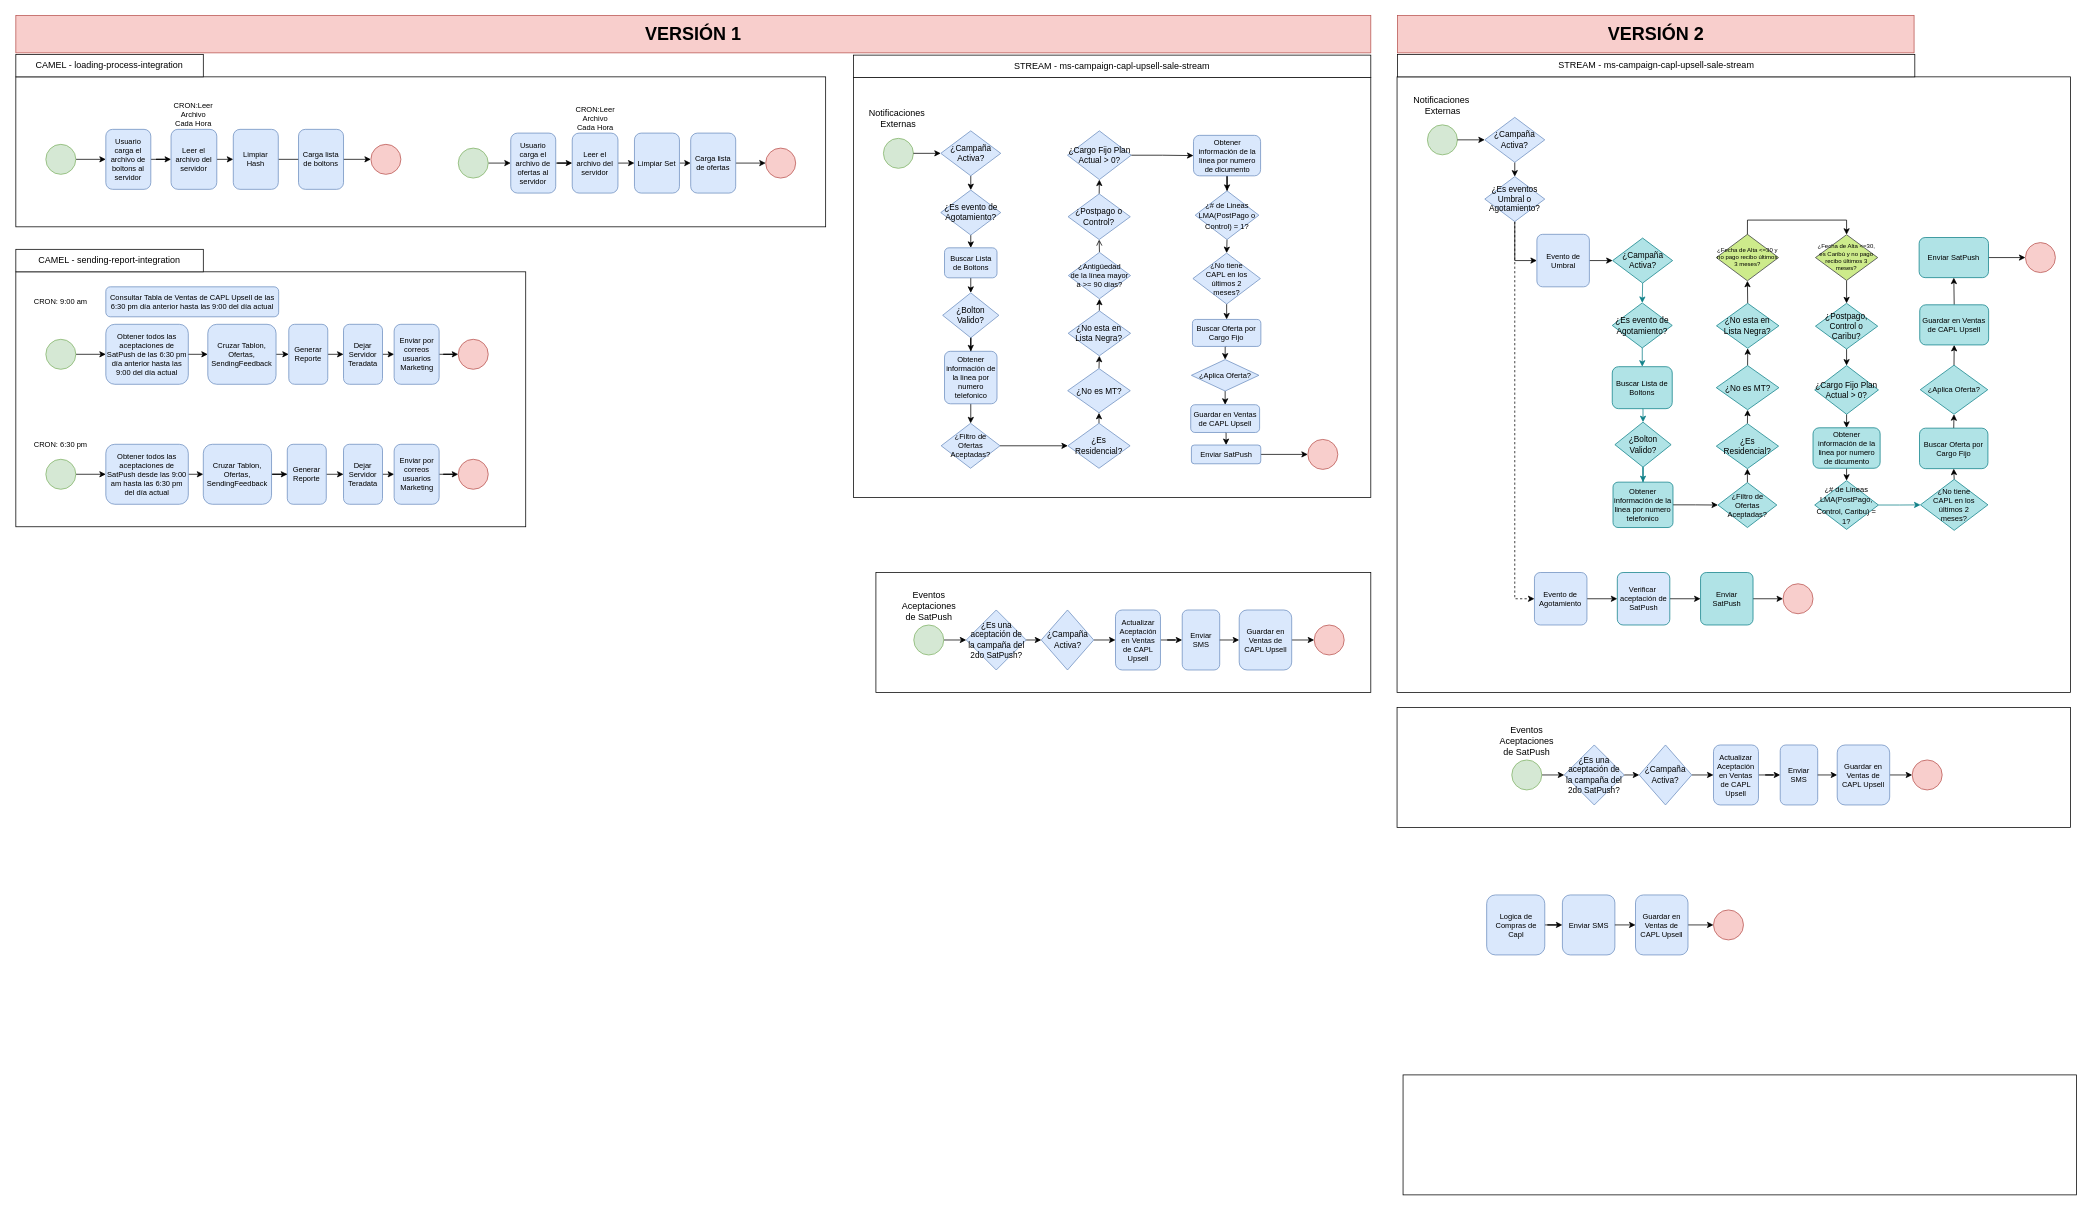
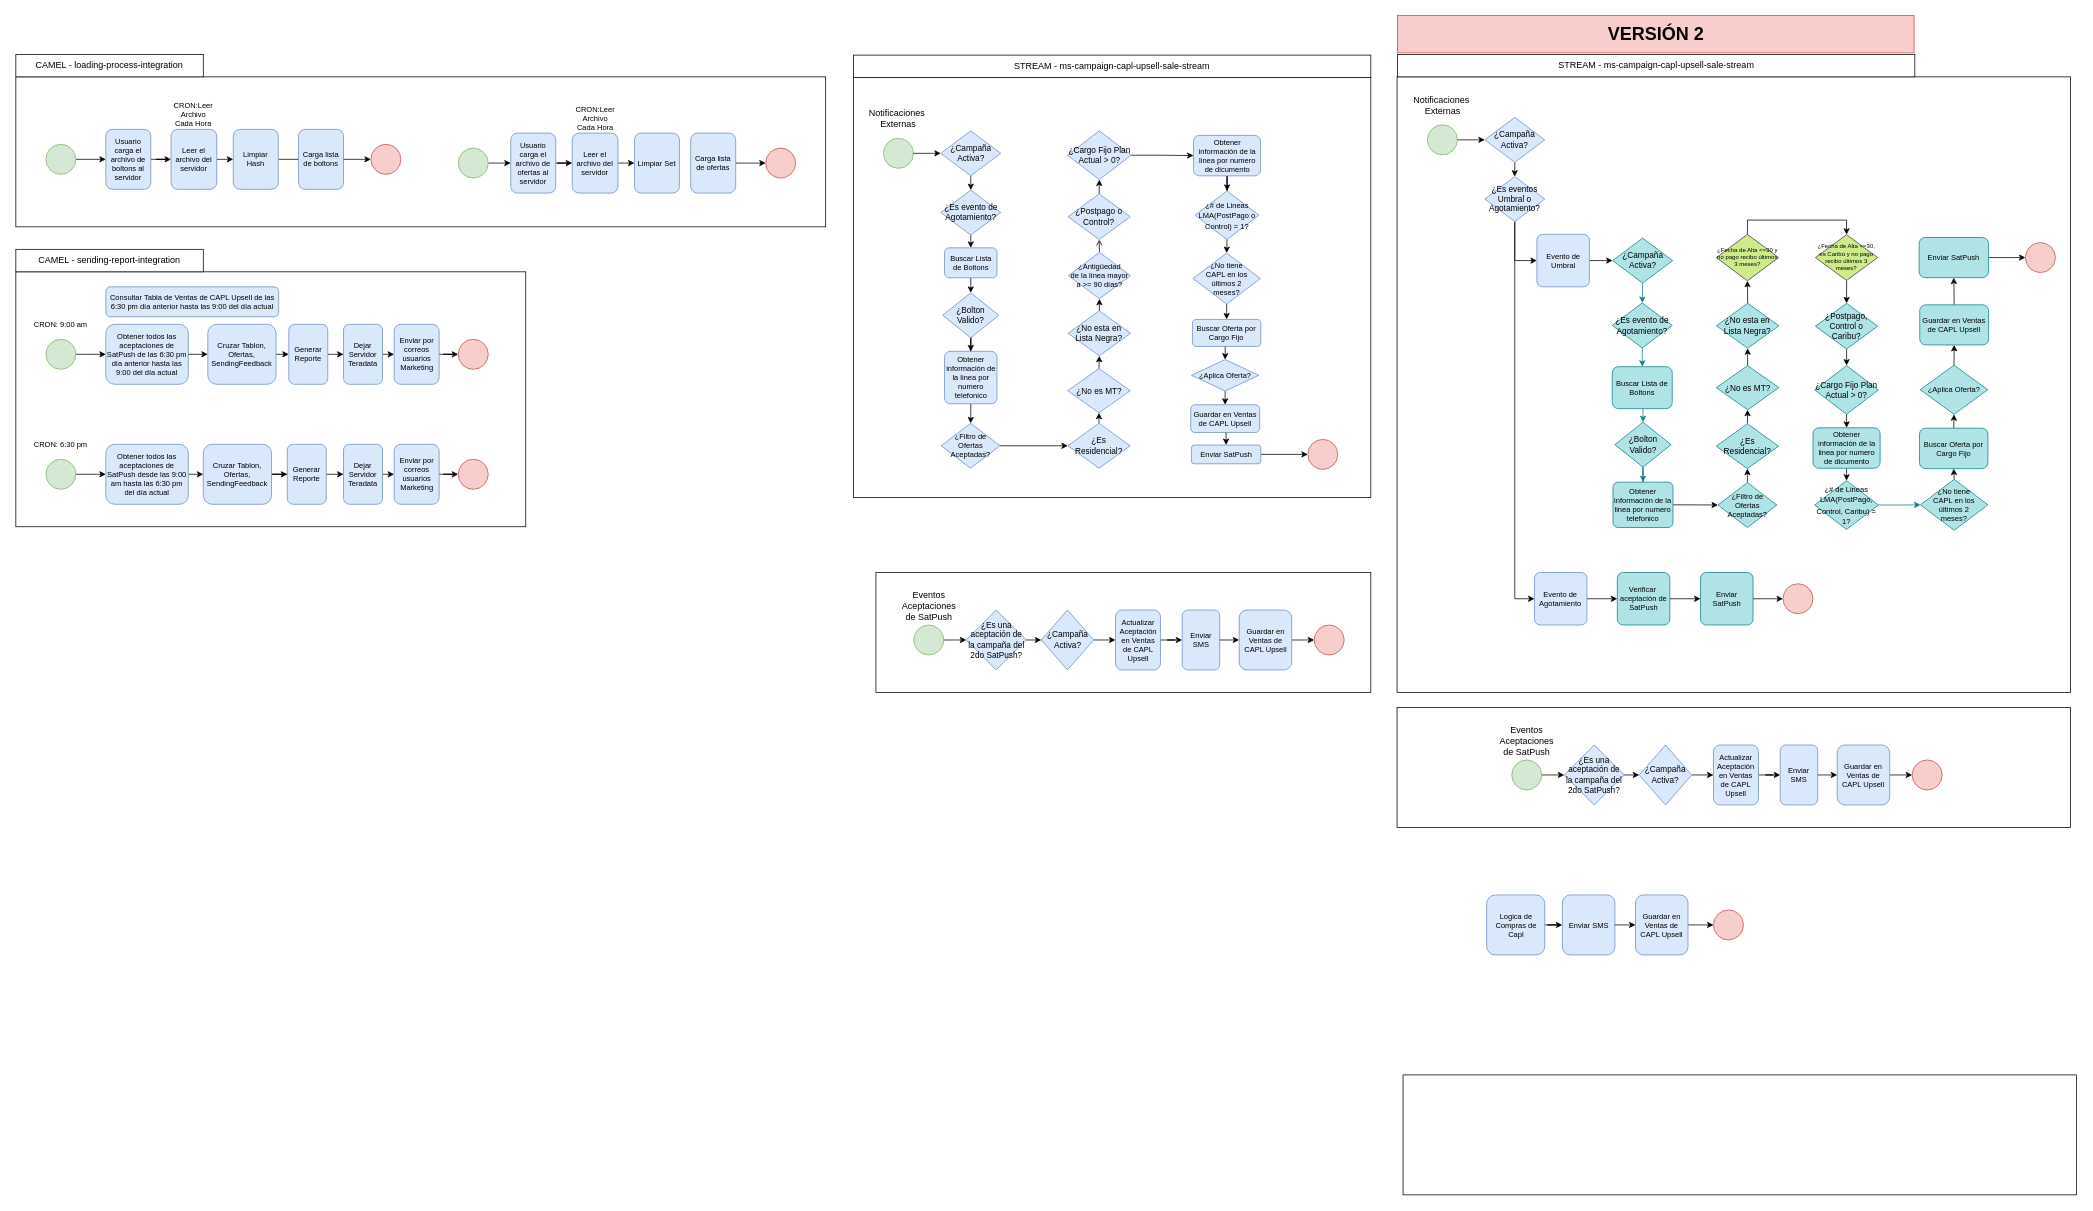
- <mxCell id="127" value="&lt;b&gt;&lt;font style=&quot;font-size: 24px;&quot;&gt;VERSIÓN 1&lt;/font&gt;&lt;/b&gt;" style="text;html=1;align=center;verticalAlign=middle;whiteSpace=wrap;rounded=0;fillColor=#f8cecc;strokeColor=#b85450;" parent="1" vertex="1"><mxGeometry x="20" y="20" width="1807" height="50" as="geometry" /></mxCell>
- <mxCell id="72" style="edgeStyle=orthogonalEdgeStyle;rounded=0;orthogonalLoop=1;jettySize=auto;html=1;exitX=1;exitY=0.5;exitDx=0;exitDy=0;entryX=0;entryY=0.5;entryDx=0;entryDy=0;" parent="1" source="73" target="40" edge="1"><mxGeometry relative="1" as="geometry" /></mxCell>
- <mxCell id="54" value="CRON: 9:00 am" style="text;html=1;strokeColor=none;fillColor=none;align=center;verticalAlign=middle;whiteSpace=wrap;rounded=0;fontSize=10;" parent="1" vertex="1"><mxGeometry x="40" y="382" width="80" height="40" as="geometry" /></mxCell>
+ <mxCell id="54" value="CRON: 9:00 am" style="text;html=1;strokeColor=none;fillColor=none;align=center;verticalAlign=middle;whiteSpace=wrap;rounded=0;fontSize=10;" parent="1" vertex="1"><mxGeometry x="40" y="412" width="80" height="40" as="geometry" /></mxCell>
- <mxCell id="123" style="edgeStyle=orthogonalEdgeStyle;rounded=0;orthogonalLoop=1;jettySize=auto;html=1;exitX=0.5;exitY=1;exitDx=0;exitDy=0;entryX=0;entryY=0.5;entryDx=0;entryDy=0;dashed=1;" parent="1" source="124" target="130" edge="1"><mxGeometry relative="1" as="geometry" /></mxCell>
+ <mxCell id="123" style="edgeStyle=orthogonalEdgeStyle;rounded=0;orthogonalLoop=1;jettySize=auto;html=1;exitX=0.5;exitY=1;exitDx=0;exitDy=0;entryX=0;entryY=0.5;entryDx=0;entryDy=0;" parent="1" source="124" target="130" edge="1"><mxGeometry relative="1" as="geometry" /></mxCell>
- <mxCell id="188" value="Verificar&amp;nbsp; aceptación de SatPush" style="rounded=1;whiteSpace=wrap;html=1;fillColor=#dae8fc;strokeColor=#0e8088;fontSize=10;arcSize=11;" parent="1" vertex="1"><mxGeometry x="2155.75" y="763" width="70" height="70" as="geometry" /></mxCell>
+ <mxCell id="188" value="Verificar&amp;nbsp; aceptación de SatPush" style="rounded=1;whiteSpace=wrap;html=1;fillColor=#b0e3e6;strokeColor=#0e8088;fontSize=10;arcSize=11;" parent="1" vertex="1"><mxGeometry x="2155.75" y="763" width="70" height="70" as="geometry" /></mxCell>
